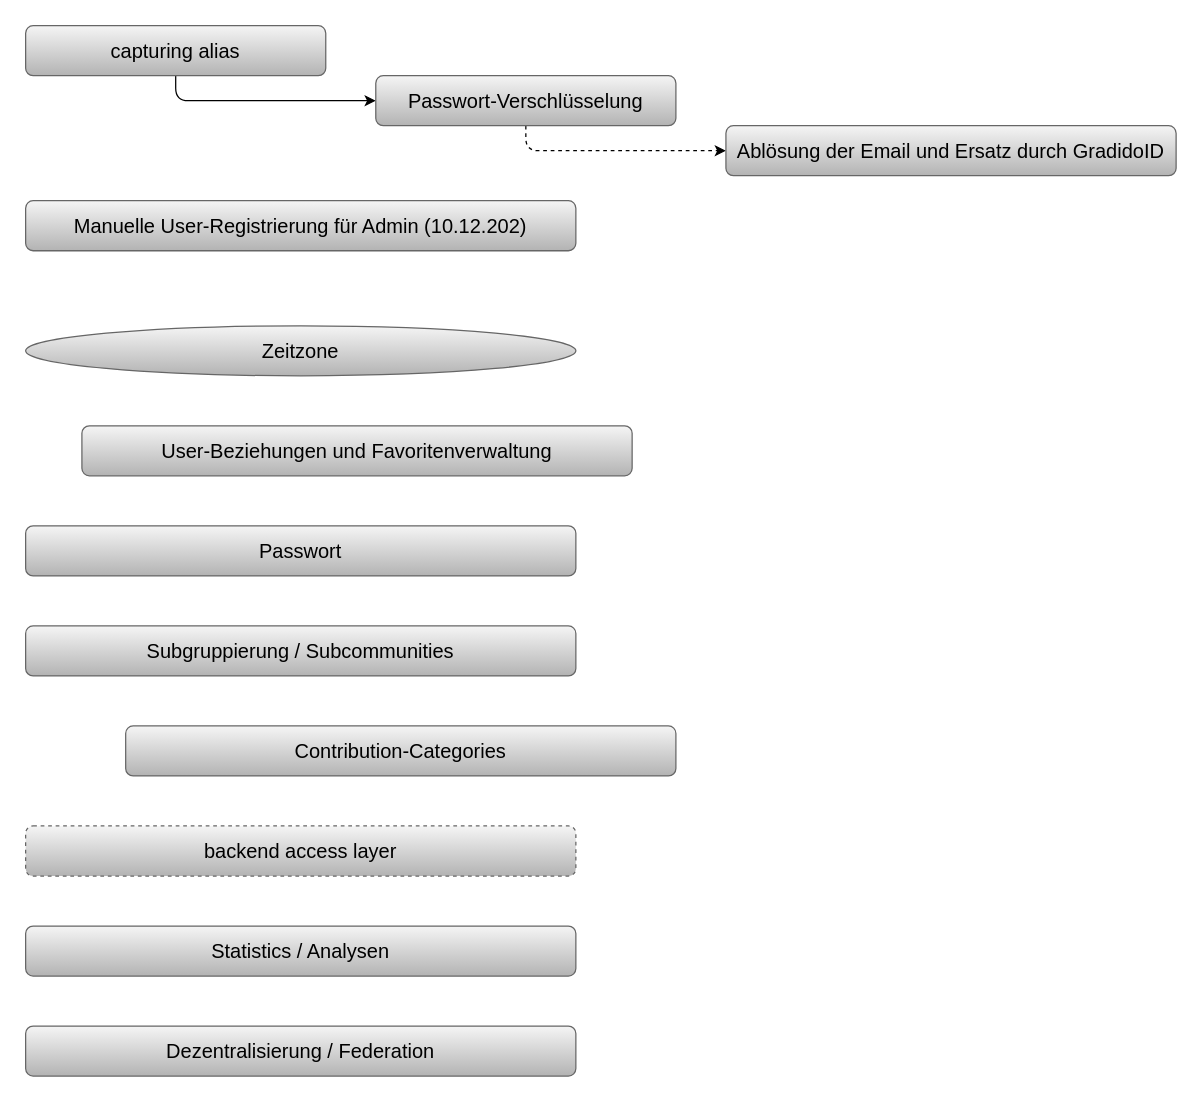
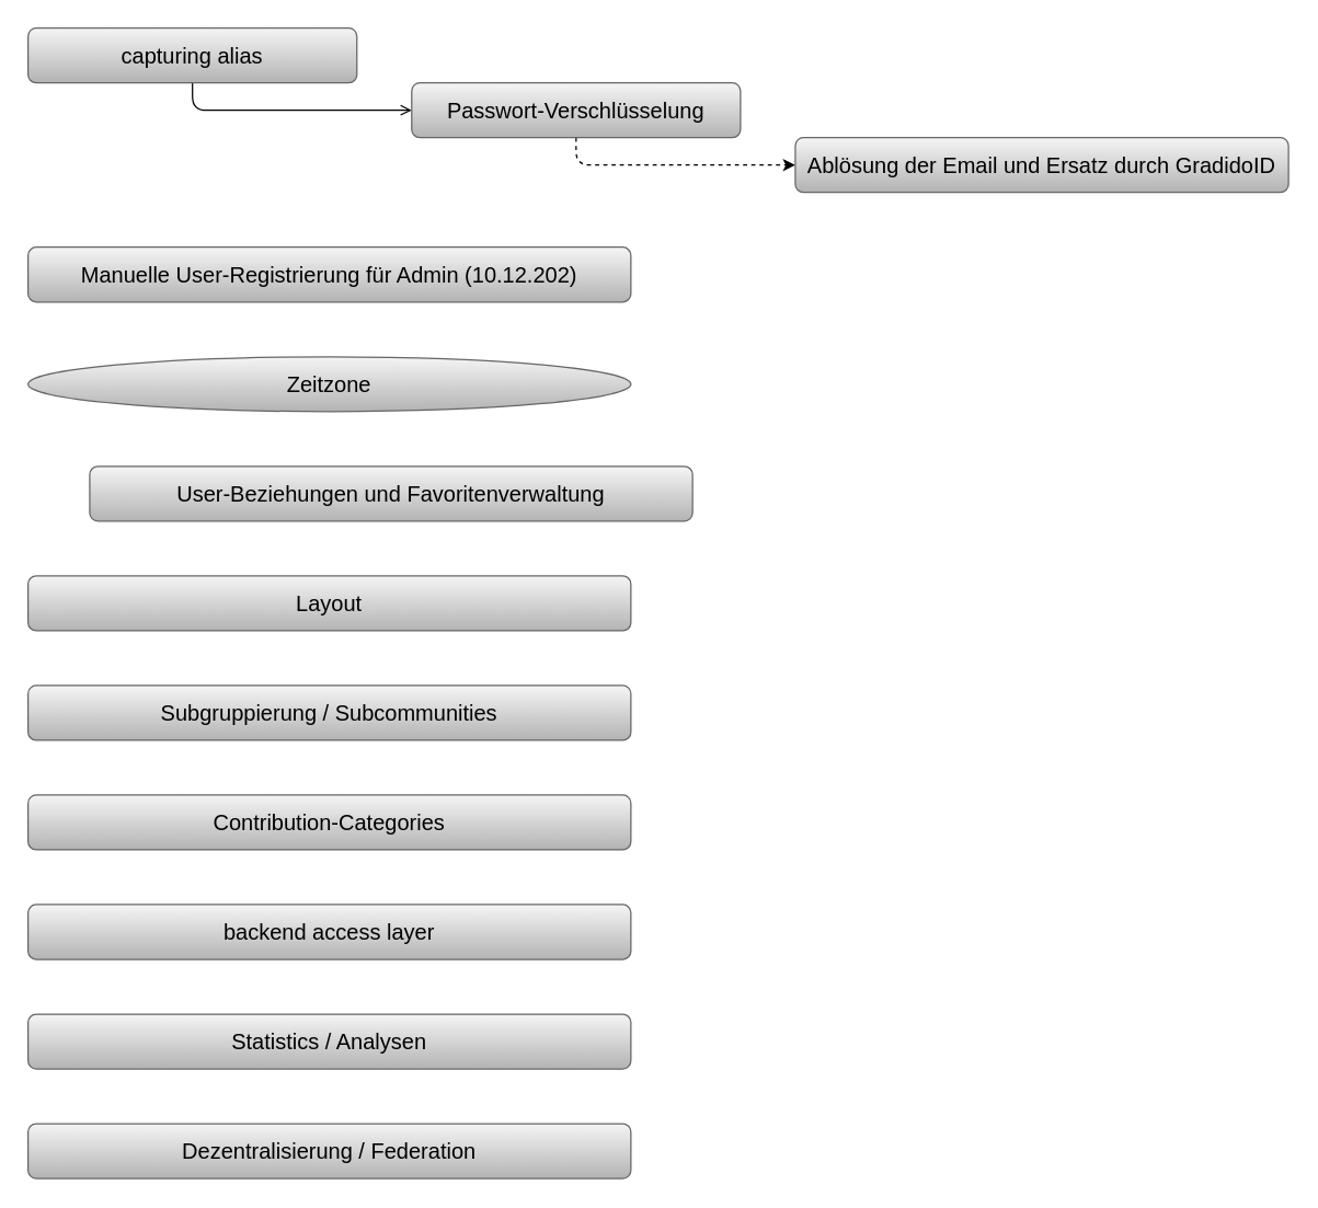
- <mxCell id="2" style="edgeStyle=none;html=1;entryX=0;entryY=0.5;entryDx=0;entryDy=0;fontSize=16;" edge="1" parent="1" source="3" target="9"><mxGeometry relative="1" as="geometry"><Array as="points"><mxPoint x="140" y="80" /></Array></mxGeometry></mxCell>
+ <mxCell id="2" style="edgeStyle=none;html=1;entryX=0;entryY=0.5;entryDx=0;entryDy=0;fontSize=16;endArrow=open;" edge="1" parent="1" source="3" target="9"><mxGeometry relative="1" as="geometry"><Array as="points"><mxPoint x="140" y="80" /></Array></mxGeometry></mxCell>
- <mxCell id="4" value="Manuelle User-Registrierung für Admin (10.12.202)" style="rounded=1;whiteSpace=wrap;html=1;fillColor=#f5f5f5;gradientColor=#b3b3b3;strokeColor=#666666;fontSize=16;" vertex="1" parent="1"><mxGeometry x="20" y="160" width="440" height="40" as="geometry" /></mxCell>
+ <mxCell id="4" value="Manuelle User-Registrierung für Admin (10.12.202)" style="rounded=1;whiteSpace=wrap;html=1;fillColor=#f5f5f5;gradientColor=#b3b3b3;strokeColor=#666666;fontSize=16;" vertex="1" parent="1"><mxGeometry x="20" y="180" width="440" height="40" as="geometry" /></mxCell>
- <mxCell id="7" value="Passwort" style="rounded=1;whiteSpace=wrap;html=1;fillColor=#f5f5f5;gradientColor=#b3b3b3;strokeColor=#666666;fontSize=16;" vertex="1" parent="1"><mxGeometry x="20" y="420" width="440" height="40" as="geometry" /></mxCell>
+ <mxCell id="7" value="Layout" style="rounded=1;whiteSpace=wrap;html=1;fillColor=#f5f5f5;gradientColor=#b3b3b3;strokeColor=#666666;fontSize=16;" vertex="1" parent="1"><mxGeometry x="20" y="420" width="440" height="40" as="geometry" /></mxCell>
- <mxCell id="11" value="Contribution-Categories" style="rounded=1;whiteSpace=wrap;html=1;fillColor=#f5f5f5;gradientColor=#b3b3b3;strokeColor=#666666;fontSize=16;" vertex="1" parent="1"><mxGeometry x="100" y="580" width="440" height="40" as="geometry" /></mxCell>
+ <mxCell id="11" value="Contribution-Categories" style="rounded=1;whiteSpace=wrap;html=1;fillColor=#f5f5f5;gradientColor=#b3b3b3;strokeColor=#666666;fontSize=16;" vertex="1" parent="1"><mxGeometry x="20" y="580" width="440" height="40" as="geometry" /></mxCell>
- <mxCell id="12" value="backend access layer" style="rounded=1;whiteSpace=wrap;html=1;fillColor=#f5f5f5;gradientColor=#b3b3b3;strokeColor=#666666;fontSize=16;dashed=1;" vertex="1" parent="1"><mxGeometry x="20" y="660" width="440" height="40" as="geometry" /></mxCell>
+ <mxCell id="12" value="backend access layer" style="rounded=1;whiteSpace=wrap;html=1;fillColor=#f5f5f5;gradientColor=#b3b3b3;strokeColor=#666666;fontSize=16;" vertex="1" parent="1"><mxGeometry x="20" y="660" width="440" height="40" as="geometry" /></mxCell>
